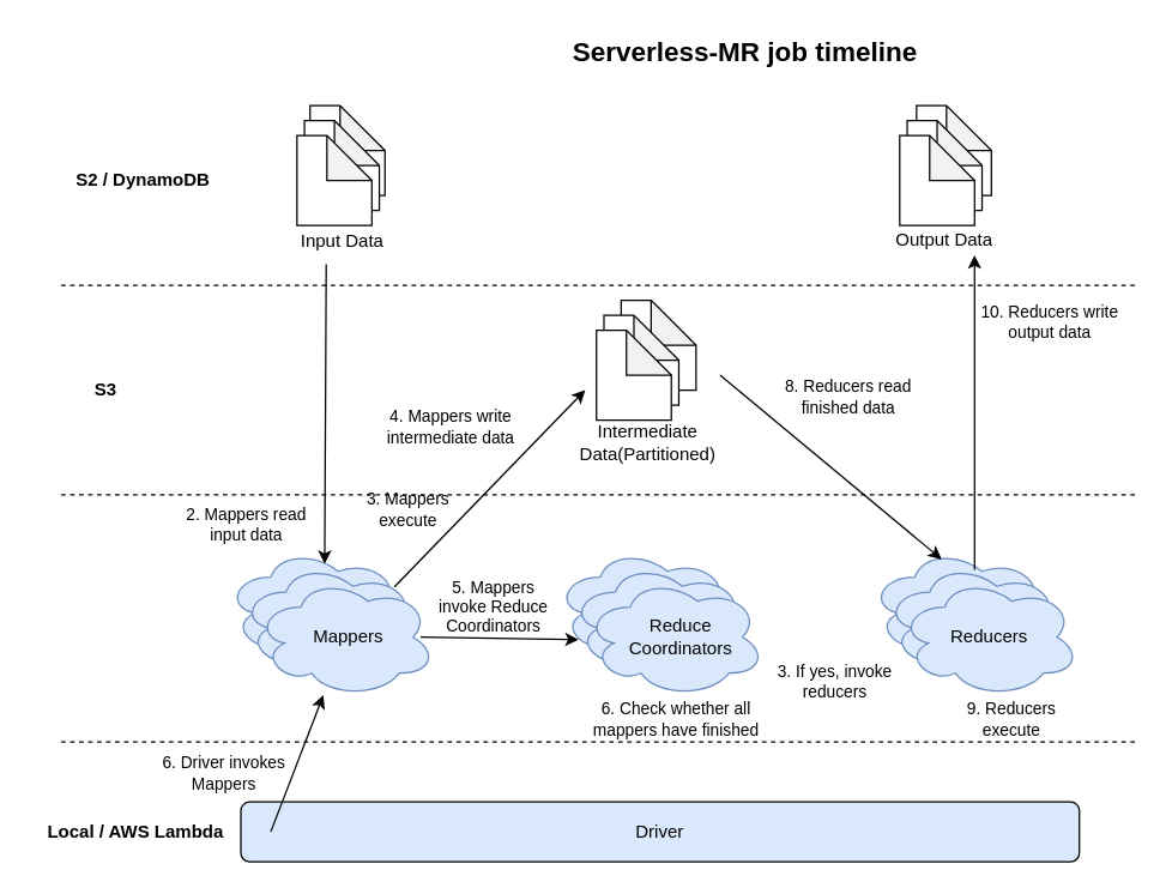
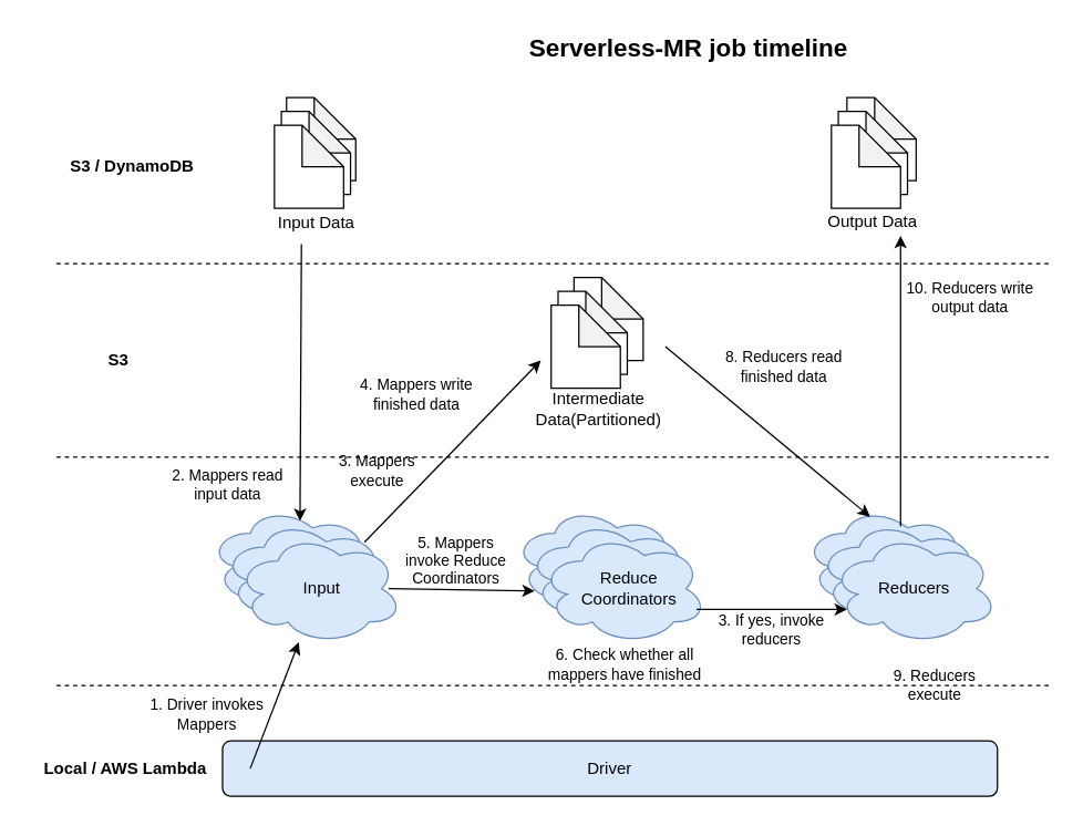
- <mxCell id="23" value="S2 / DynamoDB" style="text;html=1;strokeColor=none;fillColor=none;align=center;verticalAlign=middle;whiteSpace=wrap;rounded=0;fontStyle=1" parent="1" vertex="1"><mxGeometry x="40" y="110" width="110" height="20" as="geometry" /></mxCell>
+ <mxCell id="23" value="S3 / DynamoDB" style="text;html=1;strokeColor=none;fillColor=none;align=center;verticalAlign=middle;whiteSpace=wrap;rounded=0;fontStyle=1" parent="1" vertex="1"><mxGeometry x="40" y="110" width="110" height="20" as="geometry" /></mxCell>
- <mxCell id="24" value="S3" style="text;html=1;strokeColor=none;fillColor=none;align=center;verticalAlign=middle;whiteSpace=wrap;rounded=0;fontStyle=1" parent="1" vertex="1"><mxGeometry x="15" y="250" width="110" height="20" as="geometry" /></mxCell>
+ <mxCell id="24" value="S3" style="text;html=1;strokeColor=none;fillColor=none;align=center;verticalAlign=middle;whiteSpace=wrap;rounded=0;fontStyle=1" parent="1" vertex="1"><mxGeometry x="30" y="250" width="110" height="20" as="geometry" /></mxCell>
- <mxCell id="40" value="4. &lt;font style=&quot;font-size: 11px&quot;&gt;Mappers write intermediate data&lt;/font&gt;" style="text;html=1;strokeColor=none;fillColor=none;align=center;verticalAlign=middle;whiteSpace=wrap;rounded=0;fontSize=11;" parent="1" vertex="1"><mxGeometry x="252.5" y="270" width="95" height="30" as="geometry" /></mxCell>
+ <mxCell id="40" value="4. &lt;font style=&quot;font-size: 11px&quot;&gt;Mappers write finished data&lt;/font&gt;" style="text;html=1;strokeColor=none;fillColor=none;align=center;verticalAlign=middle;whiteSpace=wrap;rounded=0;fontSize=11;" parent="1" vertex="1"><mxGeometry x="252.5" y="270" width="95" height="30" as="geometry" /></mxCell>
- <mxCell id="28" value="Mappers" style="text;html=1;strokeColor=none;fillColor=none;align=center;verticalAlign=middle;whiteSpace=wrap;rounded=0;fontSize=12;" parent="1" vertex="1"><mxGeometry x="182.5" y="410" width="97.5" height="30" as="geometry" /></mxCell>
+ <mxCell id="28" value="Input" style="text;html=1;strokeColor=none;fillColor=none;align=center;verticalAlign=middle;whiteSpace=wrap;rounded=0;fontSize=12;" parent="1" vertex="1"><mxGeometry x="182.5" y="410" width="97.5" height="30" as="geometry" /></mxCell>
+ <mxCell id="44" value="" style="endArrow=classic;html=1;fontSize=11;exitX=1;exitY=1;exitDx=0;exitDy=0;entryX=0;entryY=1;entryDx=0;entryDy=0;" parent="1" source="30" target="29" edge="1"><mxGeometry width="50" height="50" relative="1" as="geometry"><mxPoint x="360" y="350" as="sourcePoint" /><mxPoint x="596" y="420" as="targetPoint" /></mxGeometry></mxCell>
- <mxCell id="48" value="9. Reducers execute" style="text;html=1;strokeColor=none;fillColor=none;align=center;verticalAlign=middle;whiteSpace=wrap;rounded=0;fontSize=11;" parent="1" vertex="1"><mxGeometry x="630" y="465" width="90" height="30" as="geometry" /></mxCell>
+ <mxCell id="48" value="9. Reducers execute" style="text;html=1;strokeColor=none;fillColor=none;align=center;verticalAlign=middle;whiteSpace=wrap;rounded=0;fontSize=11;" parent="1" vertex="1"><mxGeometry x="630" y="480" width="90" height="30" as="geometry" /></mxCell>
- <mxCell id="35" value="6. &lt;font style=&quot;font-size: 11px&quot;&gt;Driver invokes Mappers&lt;/font&gt;" style="text;html=1;strokeColor=none;fillColor=none;align=center;verticalAlign=middle;whiteSpace=wrap;rounded=0;fontSize=11;" parent="1" vertex="1"><mxGeometry x="90" y="501" width="117.5" height="30" as="geometry" /></mxCell>
+ <mxCell id="35" value="1. &lt;font style=&quot;font-size: 11px&quot;&gt;Driver invokes Mappers&lt;/font&gt;" style="text;html=1;strokeColor=none;fillColor=none;align=center;verticalAlign=middle;whiteSpace=wrap;rounded=0;fontSize=11;" parent="1" vertex="1"><mxGeometry x="90" y="501" width="117.5" height="30" as="geometry" /></mxCell>
